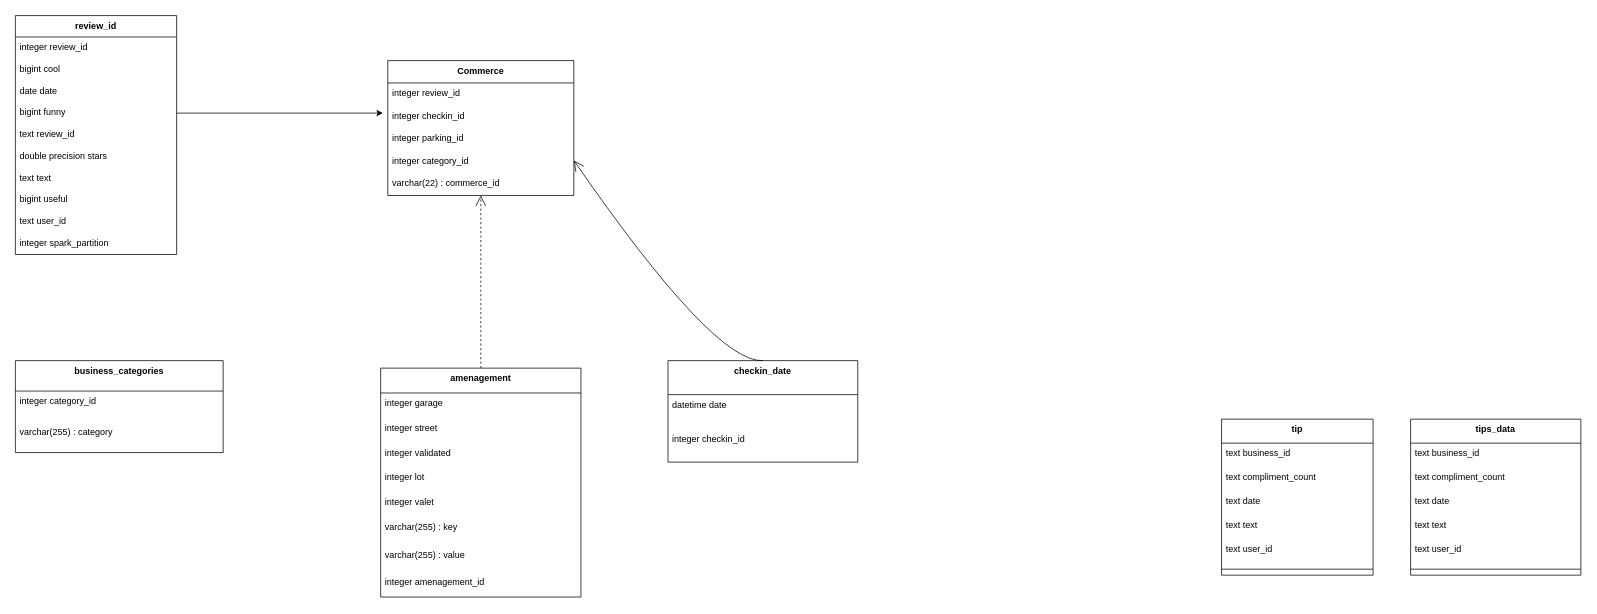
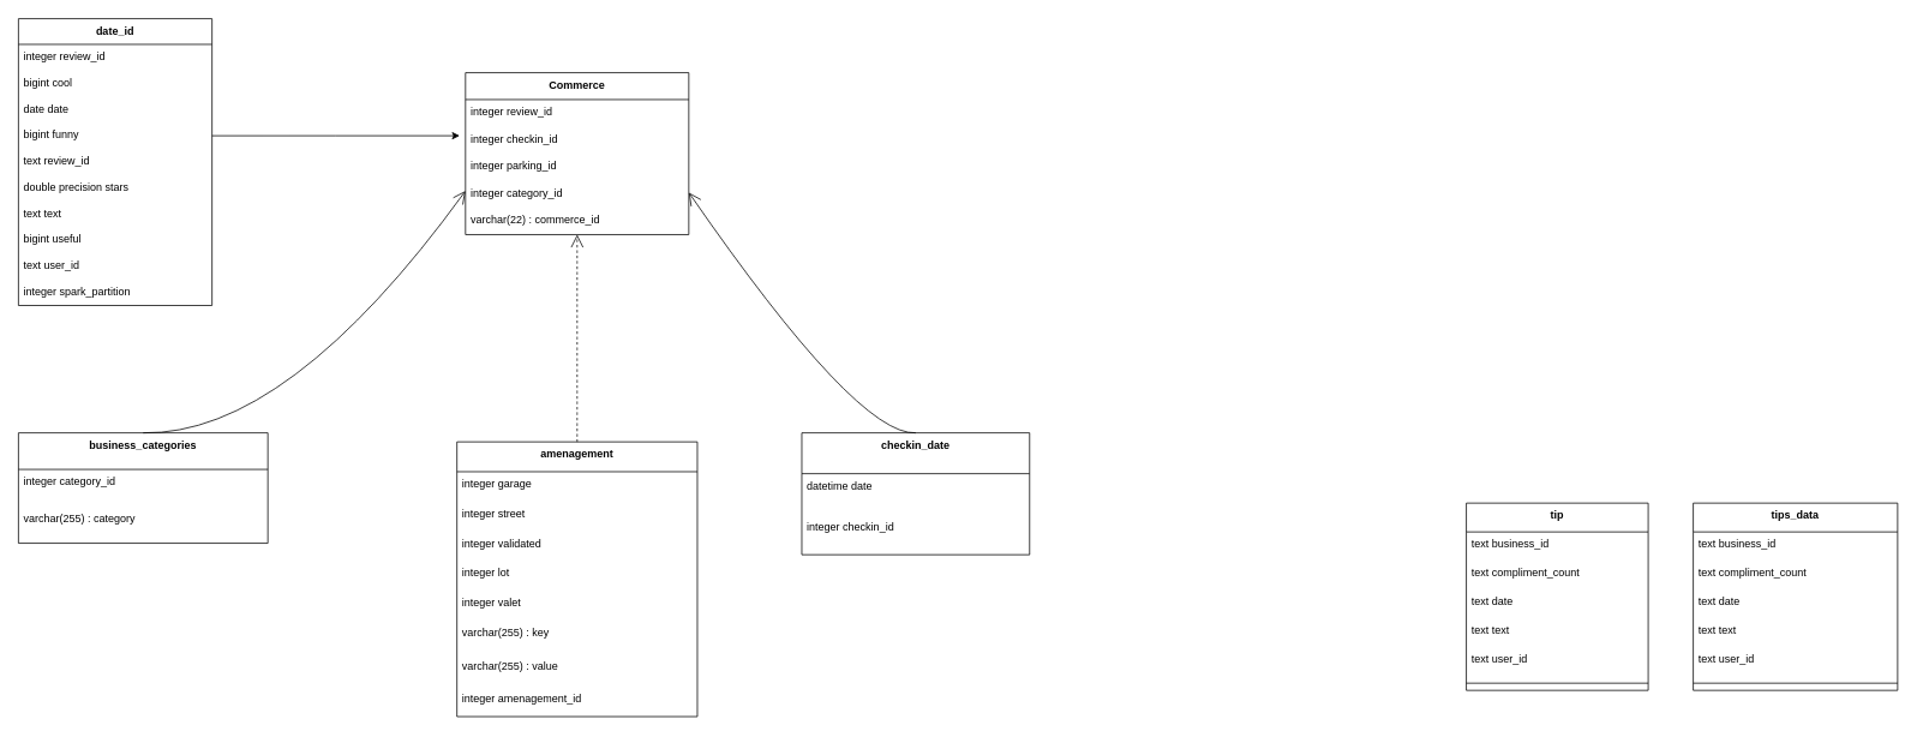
- <mxCell id="40" value="review_id&#10;" style="swimlane;fontStyle=1;align=center;verticalAlign=top;childLayout=stackLayout;horizontal=1;startSize=28.522;horizontalStack=0;resizeParent=1;resizeParentMax=0;resizeLast=0;collapsible=0;marginBottom=0;" vertex="1" parent="1"><mxGeometry x="20" y="20" width="215" height="318.522" as="geometry" /></mxCell>
+ <mxCell id="40" value="date_id&#10;" style="swimlane;fontStyle=1;align=center;verticalAlign=top;childLayout=stackLayout;horizontal=1;startSize=28.522;horizontalStack=0;resizeParent=1;resizeParentMax=0;resizeLast=0;collapsible=0;marginBottom=0;" vertex="1" parent="1"><mxGeometry x="20" y="20" width="215" height="318.522" as="geometry" /></mxCell>
+ <mxCell id="37" value="" style="curved=1;startArrow=none;endArrow=open;endSize=12;exitX=0.5;exitY=0;entryX=0;entryY=0.73;rounded=0;" edge="1" parent="1" source="8" target="2"><mxGeometry relative="1" as="geometry"><Array as="points"><mxPoint x="319" y="483" /></Array></mxGeometry></mxCell>
